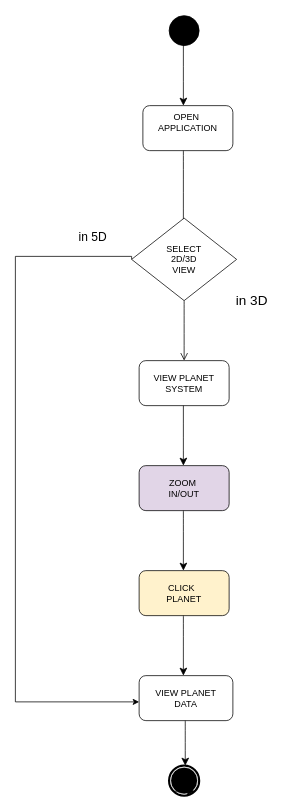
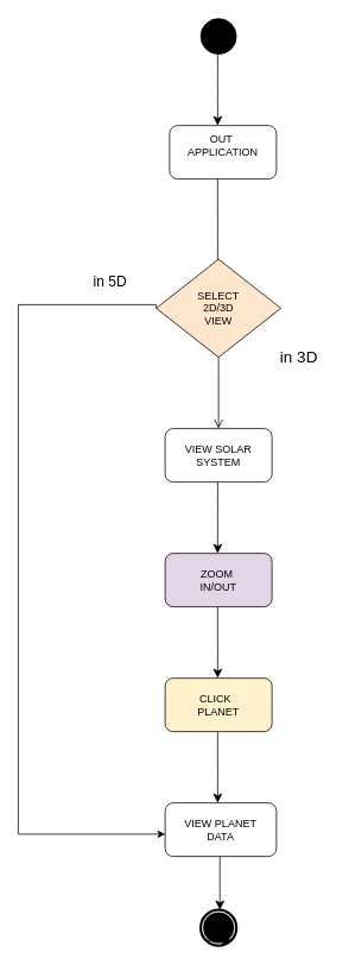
- <mxCell id="3" value="OPEN&amp;nbsp;&lt;div&gt;APPLICATION&lt;div&gt;&lt;br&gt;&lt;/div&gt;&lt;/div&gt;" style="rounded=1;whiteSpace=wrap;html=1;" parent="1" vertex="1"><mxGeometry x="190" y="140" width="120" height="60" as="geometry" /></mxCell>
+ <mxCell id="3" value="OUT&amp;nbsp;&lt;div&gt;APPLICATION&lt;div&gt;&lt;br&gt;&lt;/div&gt;&lt;/div&gt;" style="rounded=1;whiteSpace=wrap;html=1;" parent="1" vertex="1"><mxGeometry x="190" y="140" width="120" height="60" as="geometry" /></mxCell>
- <mxCell id="7" value="SELECT&lt;div&gt;2D/3D&lt;/div&gt;&lt;div&gt;VIEW&lt;/div&gt;" style="rhombus;whiteSpace=wrap;html=1;" parent="1" vertex="1"><mxGeometry x="175" y="290" width="140" height="110" as="geometry" /></mxCell>
+ <mxCell id="7" value="SELECT&lt;div&gt;2D/3D&lt;/div&gt;&lt;div&gt;VIEW&lt;/div&gt;" style="rhombus;whiteSpace=wrap;html=1;fillColor=#ffe6cc;" parent="1" vertex="1"><mxGeometry x="175" y="290" width="140" height="110" as="geometry" /></mxCell>
- <mxCell id="8" value="VIEW PLANET&lt;div&gt;SYSTEM&lt;/div&gt;" style="rounded=1;whiteSpace=wrap;html=1;" parent="1" vertex="1"><mxGeometry x="185" y="480" width="120" height="60" as="geometry" /></mxCell>
+ <mxCell id="8" value="VIEW SOLAR&lt;div&gt;SYSTEM&lt;/div&gt;" style="rounded=1;whiteSpace=wrap;html=1;" parent="1" vertex="1"><mxGeometry x="185" y="480" width="120" height="60" as="geometry" /></mxCell>
